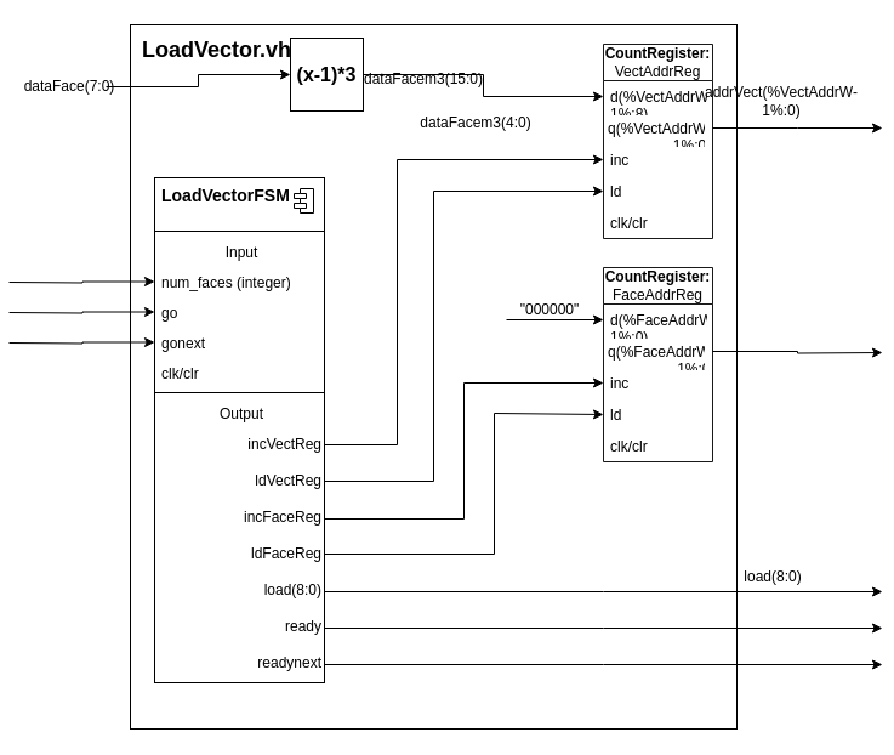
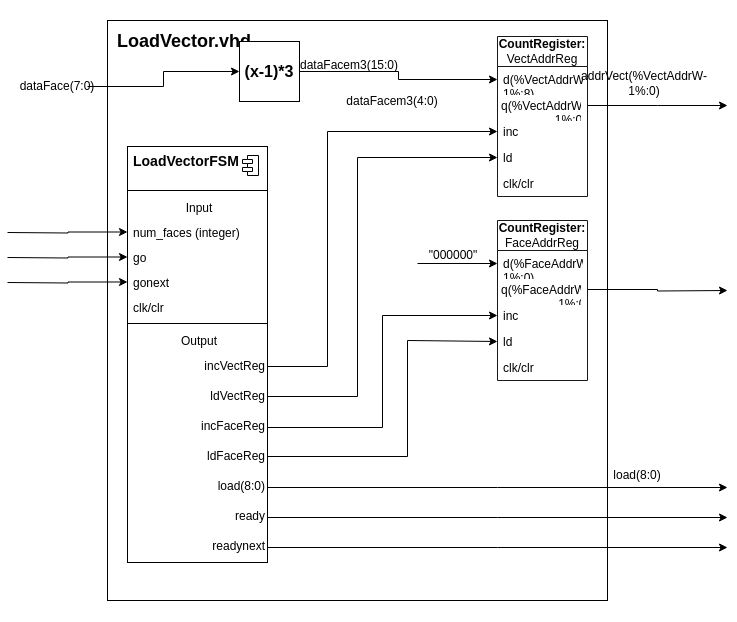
- <mxCell id="56" value="&lt;b&gt;&lt;font style=&quot;font-size: 16px;&quot;&gt;(x-1)*3&lt;/font&gt;&lt;/b&gt;" style="rounded=0;whiteSpace=wrap;html=1;" vertex="1" parent="1"><mxGeometry x="232" y="31" width="60" height="60" as="geometry" /></mxCell>
+ <mxCell id="56" value="&lt;b&gt;&lt;font style=&quot;font-size: 16px;&quot;&gt;(x-1)*3&lt;/font&gt;&lt;/b&gt;" style="rounded=0;whiteSpace=wrap;html=1;" vertex="1" parent="1"><mxGeometry x="232" y="41" width="60" height="60" as="geometry" /></mxCell>
- <mxCell id="54" value="dataFace(7:0)" style="text;html=1;strokeColor=none;fillColor=none;align=center;verticalAlign=middle;whiteSpace=wrap;rounded=0;" vertex="1" parent="1"><mxGeometry x="20" y="56" width="60" height="30" as="geometry" /></mxCell>
+ <mxCell id="54" value="dataFace(7:0)" style="text;html=1;strokeColor=none;fillColor=none;align=center;verticalAlign=middle;whiteSpace=wrap;rounded=0;" vertex="1" parent="1"><mxGeometry x="20" y="71" width="60" height="30" as="geometry" /></mxCell>
